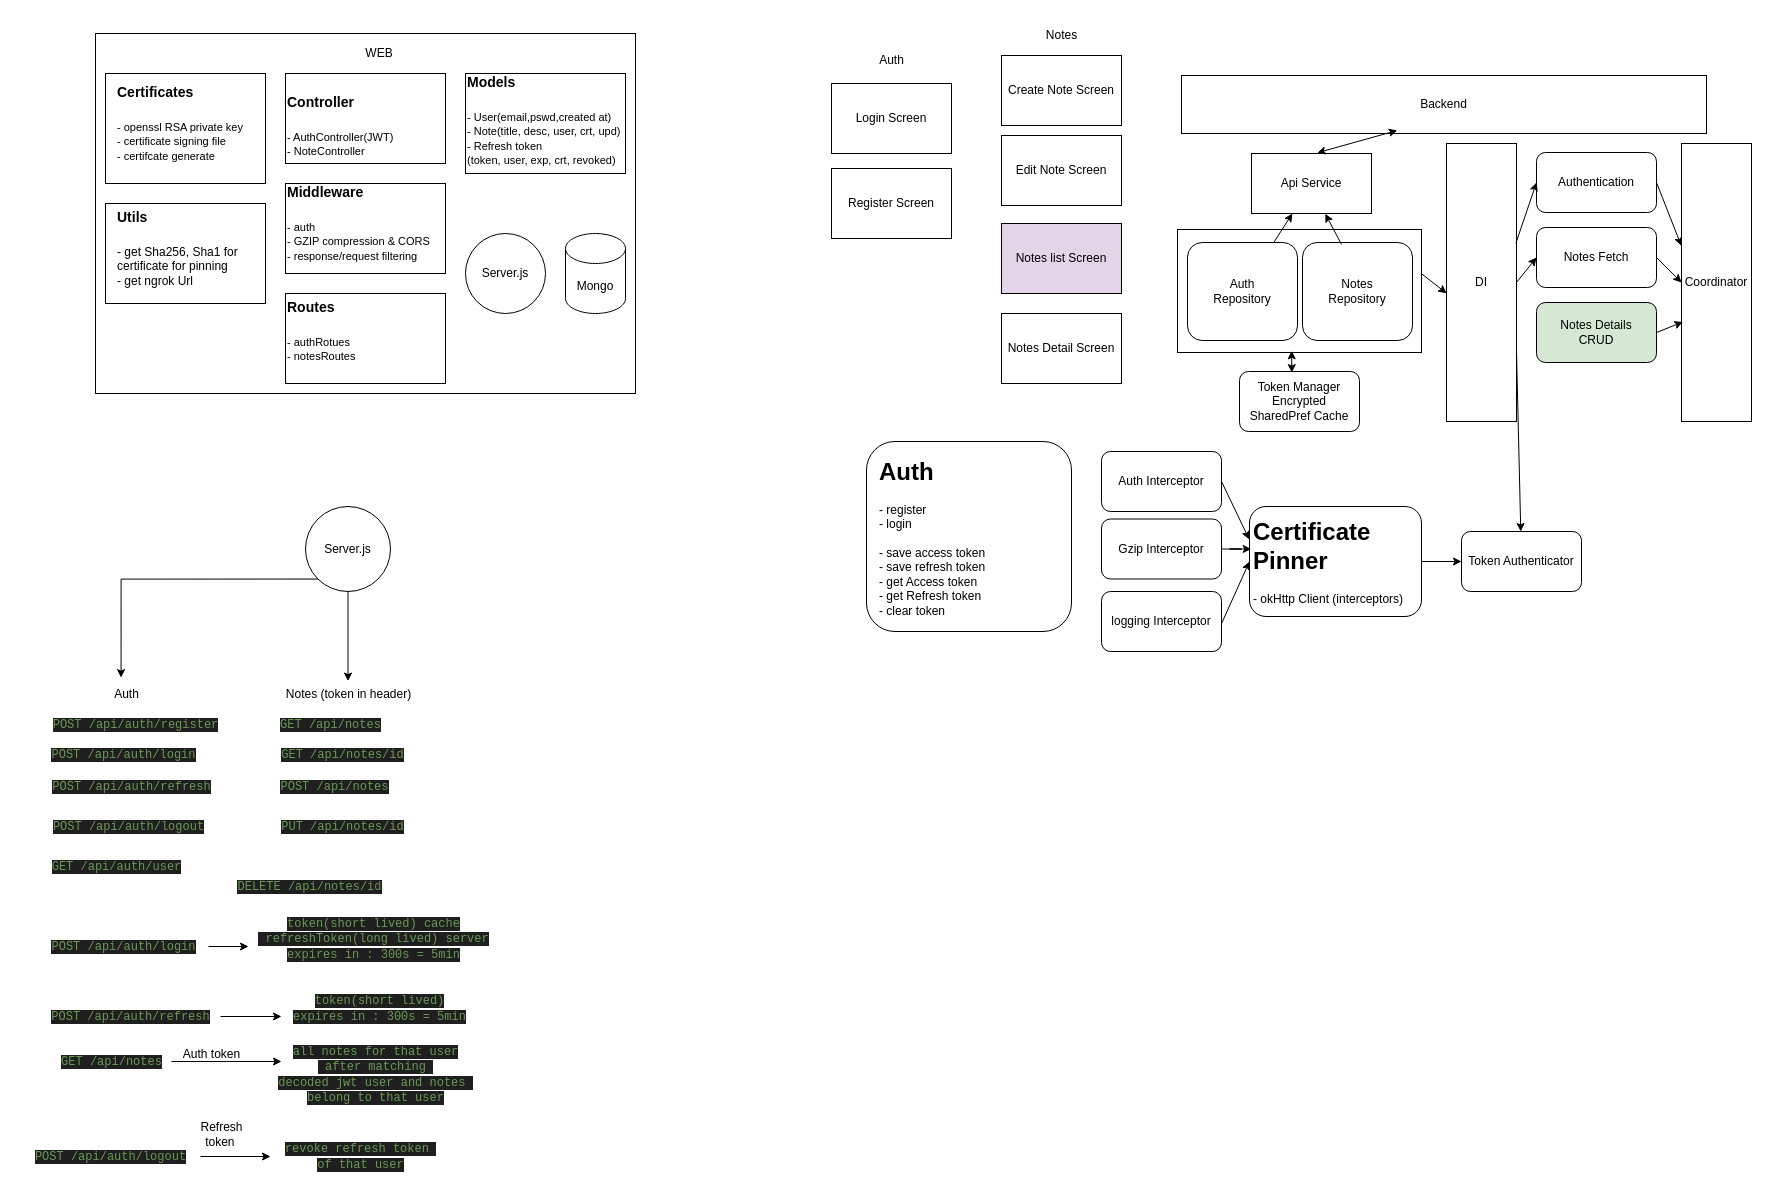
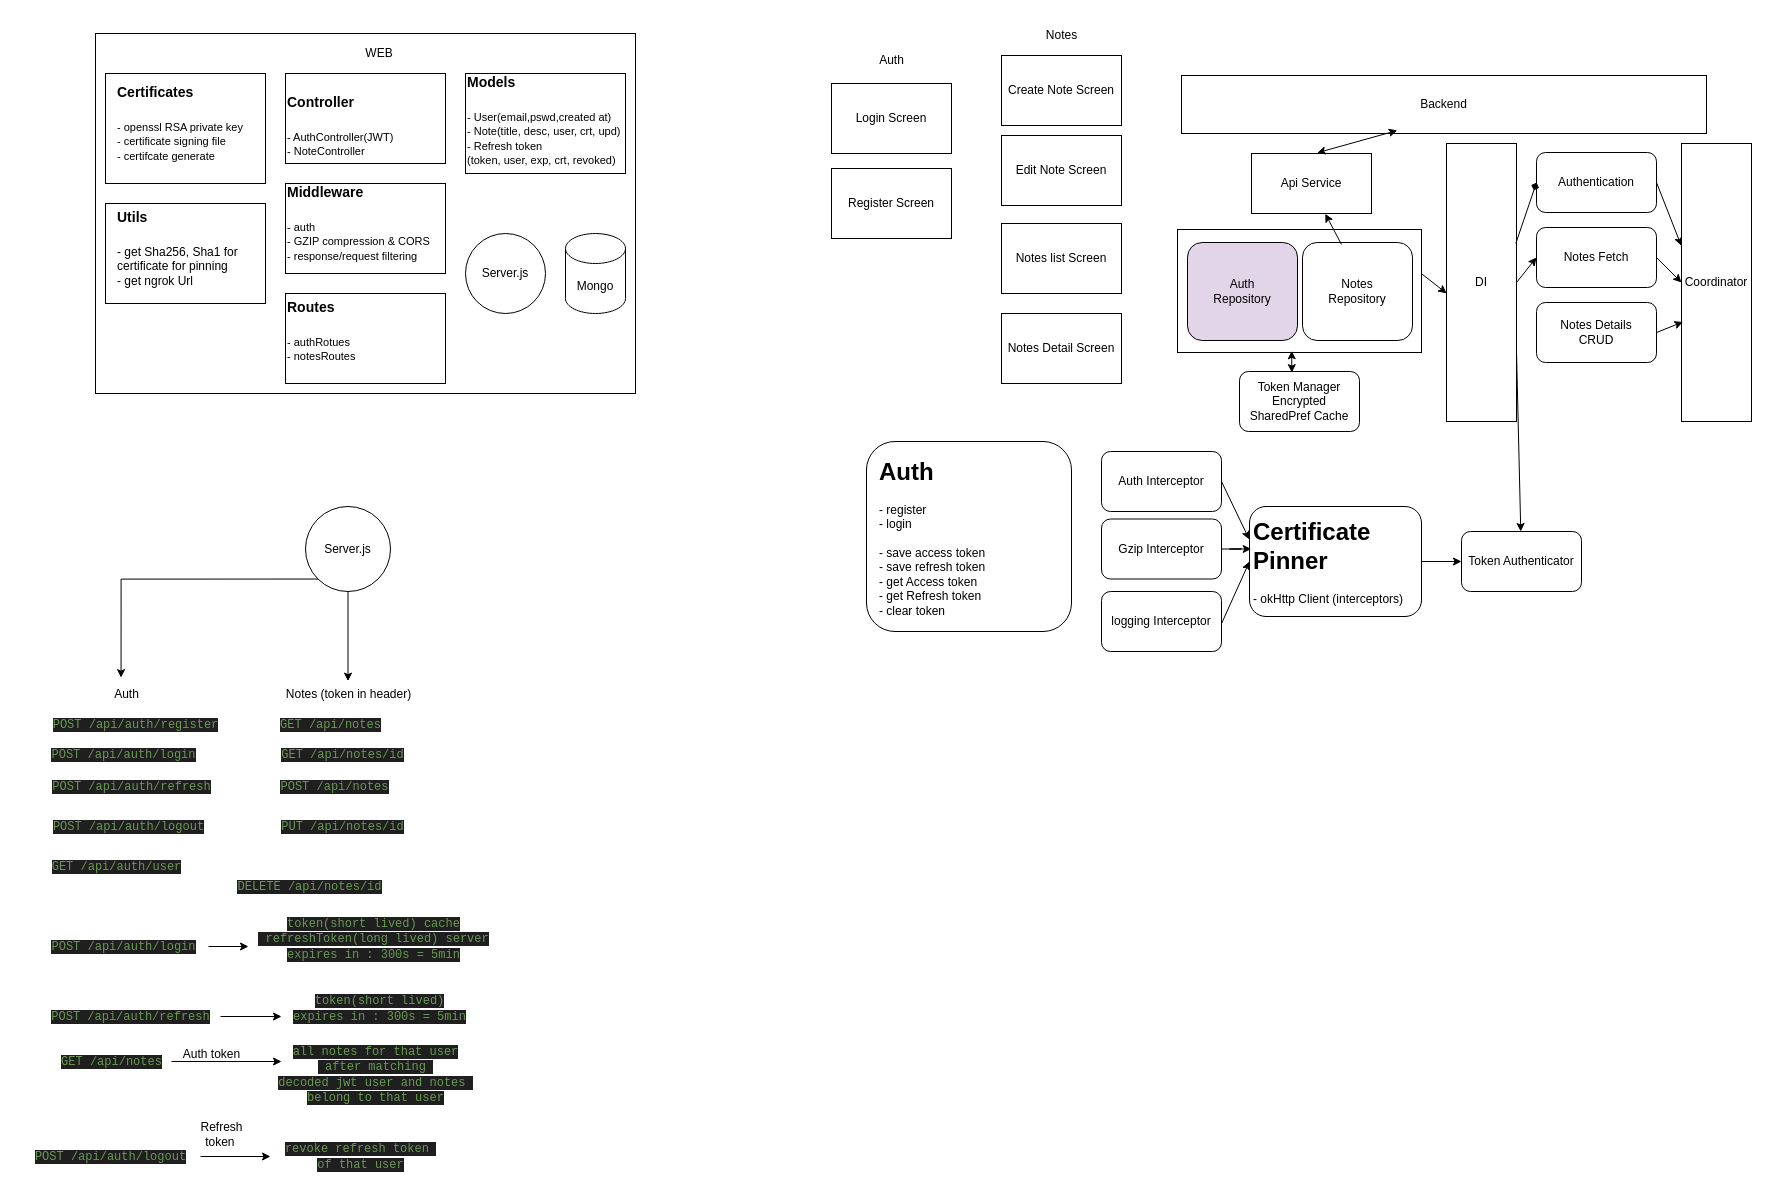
- <mxCell id="67" value="" style="endArrow=classic;html=1;rounded=0;exitX=0.991;exitY=0.359;exitDx=0;exitDy=0;exitPerimeter=0;entryX=0;entryY=0.5;entryDx=0;entryDy=0;" edge="1" parent="1" source="63" target="64"><mxGeometry width="50" height="50" relative="1" as="geometry"><mxPoint x="1561" y="233" as="sourcePoint" /><mxPoint x="1611" y="181" as="targetPoint" /></mxGeometry></mxCell>
+ <mxCell id="67" value="" style="endArrow=diamond;html=1;rounded=0;exitX=0.991;exitY=0.359;exitDx=0;exitDy=0;exitPerimeter=0;entryX=0;entryY=0.5;entryDx=0;entryDy=0;" edge="1" parent="1" source="63" target="64"><mxGeometry width="50" height="50" relative="1" as="geometry"><mxPoint x="1561" y="233" as="sourcePoint" /><mxPoint x="1611" y="181" as="targetPoint" /></mxGeometry></mxCell>
- <mxCell id="60" value="" style="endArrow=classic;html=1;rounded=0;" edge="1" parent="1" source="58" target="57"><mxGeometry width="50" height="50" relative="1" as="geometry"><mxPoint x="1051" y="359.5" as="sourcePoint" /><mxPoint x="1101" y="309.5" as="targetPoint" /></mxGeometry></mxCell>
- <mxCell id="53" value="Notes list Screen" style="rounded=0;whiteSpace=wrap;html=1;fillColor=#e1d5e7;" vertex="1" parent="1"><mxGeometry x="1001" y="223" width="120" height="70" as="geometry" /></mxCell>
+ <mxCell id="53" value="Notes list Screen" style="rounded=0;whiteSpace=wrap;html=1;" vertex="1" parent="1"><mxGeometry x="1001" y="223" width="120" height="70" as="geometry" /></mxCell>
- <mxCell id="58" value="Auth&lt;br&gt;Repository" style="rounded=1;whiteSpace=wrap;html=1;" vertex="1" parent="1"><mxGeometry x="1187" y="242" width="110" height="98" as="geometry" /></mxCell>
+ <mxCell id="58" value="Auth&lt;br&gt;Repository" style="rounded=1;whiteSpace=wrap;html=1;fillColor=#e1d5e7;" vertex="1" parent="1"><mxGeometry x="1187" y="242" width="110" height="98" as="geometry" /></mxCell>
- <mxCell id="66" value="Notes Details&lt;br&gt;CRUD" style="rounded=1;whiteSpace=wrap;html=1;fillColor=#d5e8d4;" vertex="1" parent="1"><mxGeometry x="1536" y="302" width="120" height="60" as="geometry" /></mxCell>
+ <mxCell id="66" value="Notes Details&lt;br&gt;CRUD" style="rounded=1;whiteSpace=wrap;html=1;" vertex="1" parent="1"><mxGeometry x="1536" y="302" width="120" height="60" as="geometry" /></mxCell>
